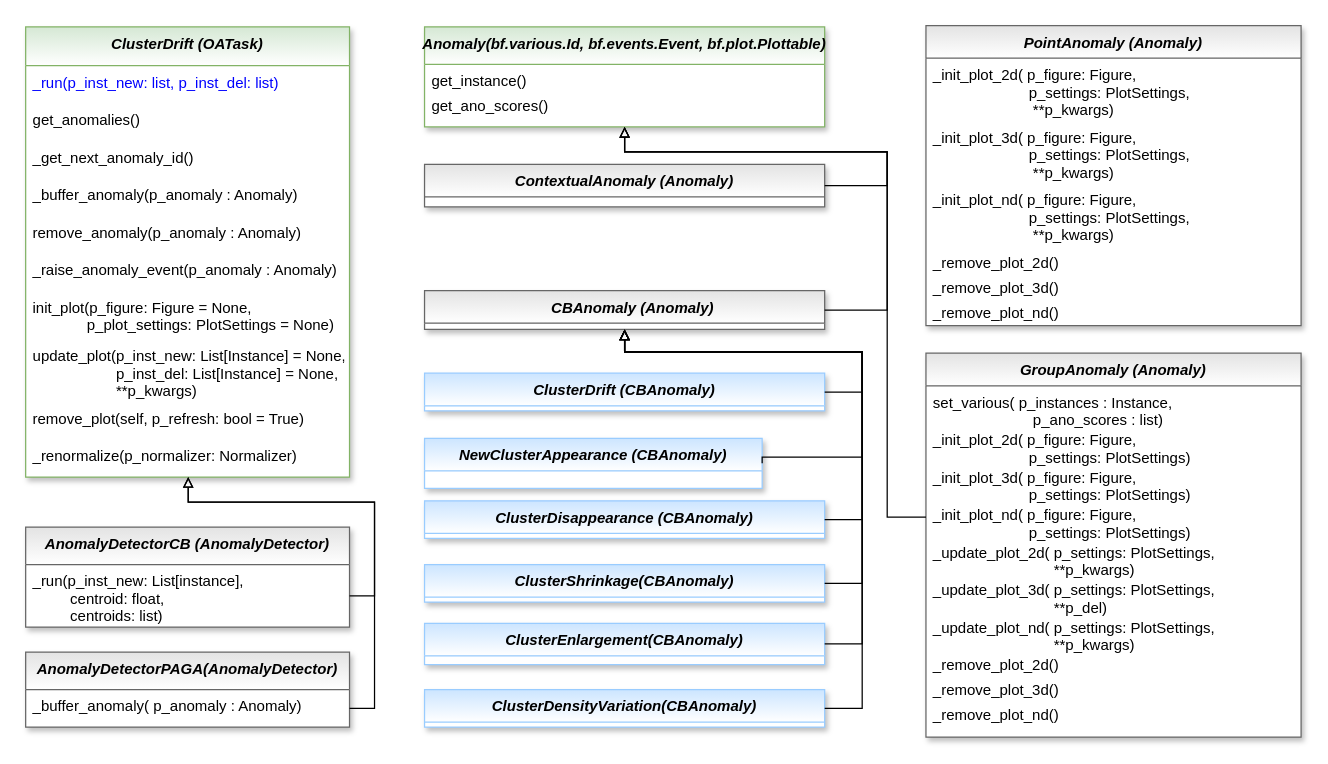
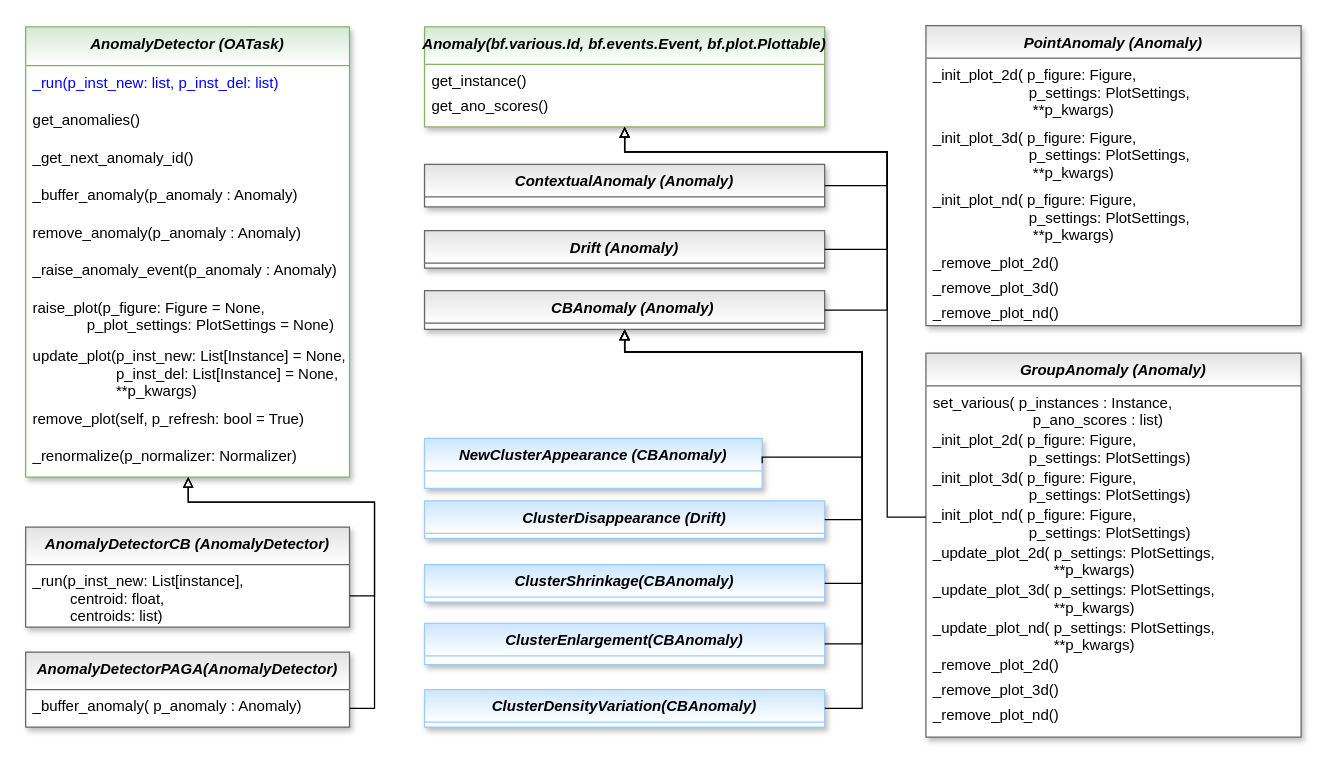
- <mxCell id="2" value="ClusterDrift (OATask)" style="swimlane;fontStyle=3;align=center;verticalAlign=top;childLayout=stackLayout;horizontal=1;startSize=31;horizontalStack=0;resizeParent=1;resizeLast=0;collapsible=1;marginBottom=0;rounded=0;shadow=1;strokeWidth=1;fillColor=#D5E8D4;strokeColor=#82B366;swimlaneFillColor=#ffffff;gradientColor=#ffffff;" parent="1" vertex="1"><mxGeometry x="20" y="21" width="259" height="360" as="geometry"><mxRectangle x="230" y="140" width="160" height="26" as="alternateBounds" /></mxGeometry></mxCell>
+ <mxCell id="2" value="AnomalyDetector (OATask)" style="swimlane;fontStyle=3;align=center;verticalAlign=top;childLayout=stackLayout;horizontal=1;startSize=31;horizontalStack=0;resizeParent=1;resizeLast=0;collapsible=1;marginBottom=0;rounded=0;shadow=1;strokeWidth=1;fillColor=#D5E8D4;strokeColor=#82B366;swimlaneFillColor=#ffffff;gradientColor=#ffffff;" parent="1" vertex="1"><mxGeometry x="20" y="21" width="259" height="360" as="geometry"><mxRectangle x="230" y="140" width="160" height="26" as="alternateBounds" /></mxGeometry></mxCell>
+ <mxCell id="25" value="Drift (Anomaly)" style="swimlane;fontStyle=3;align=center;verticalAlign=top;childLayout=stackLayout;horizontal=1;startSize=26;horizontalStack=0;resizeParent=1;resizeLast=0;collapsible=1;marginBottom=0;rounded=0;shadow=1;strokeWidth=1;fillColor=#E3E3E3;strokeColor=#666666;swimlaneFillColor=#ffffff;gradientColor=#ffffff;" parent="1" vertex="1"><mxGeometry x="339" y="184" width="320" height="30" as="geometry"><mxRectangle x="230" y="140" width="160" height="26" as="alternateBounds" /></mxGeometry></mxCell>
+ <mxCell id="51" style="edgeStyle=orthogonalEdgeStyle;rounded=0;orthogonalLoop=1;jettySize=auto;html=1;fontColor=#0000FF;endArrow=block;endFill=0;entryX=0.5;entryY=1;entryDx=0;entryDy=0;exitX=1;exitY=0.5;exitDx=0;exitDy=0;" edge="1" parent="1" source="25" target="13"><mxGeometry relative="1" as="geometry"><mxPoint x="689.23" y="120" as="targetPoint" /><Array as="points"><mxPoint x="709" y="199" /><mxPoint x="709" y="121" /><mxPoint x="499" y="121" /></Array><mxPoint x="689" y="160" as="sourcePoint" /></mxGeometry></mxCell>
- <mxCell id="9" value="init_plot(p_figure: Figure = None,&#10;             p_plot_settings: PlotSettings = None)" style="text;align=left;verticalAlign=top;spacingLeft=4;spacingRight=4;overflow=hidden;rotatable=0;points=[[0,0.5],[1,0.5]];portConstraint=eastwest;shadow=1;fontColor=#000000;" parent="2" vertex="1"><mxGeometry y="211" width="259" height="39" as="geometry" /></mxCell>
+ <mxCell id="9" value="raise_plot(p_figure: Figure = None,&#10;             p_plot_settings: PlotSettings = None)" style="text;align=left;verticalAlign=top;spacingLeft=4;spacingRight=4;overflow=hidden;rotatable=0;points=[[0,0.5],[1,0.5]];portConstraint=eastwest;shadow=1;fontColor=#000000;" parent="2" vertex="1"><mxGeometry y="211" width="259" height="39" as="geometry" /></mxCell>
- <mxCell id="30" value="ClusterDrift (CBAnomaly)" style="swimlane;fontStyle=3;align=center;verticalAlign=top;childLayout=stackLayout;horizontal=1;startSize=26;horizontalStack=0;resizeParent=1;resizeLast=0;collapsible=1;marginBottom=0;rounded=0;shadow=1;strokeWidth=1;fillColor=#CCE5FF;strokeColor=#99CCFF;swimlaneFillColor=#ffffff;gradientColor=#ffffff;" parent="1" vertex="1"><mxGeometry x="339" y="298" width="320" height="30" as="geometry"><mxRectangle x="230" y="140" width="160" height="26" as="alternateBounds" /></mxGeometry></mxCell>
- <mxCell id="58" style="edgeStyle=orthogonalEdgeStyle;rounded=0;orthogonalLoop=1;jettySize=auto;html=1;fontColor=#0000FF;endArrow=block;endFill=0;entryX=0.5;entryY=1;entryDx=0;entryDy=0;exitX=1;exitY=0.5;exitDx=0;exitDy=0;" edge="1" parent="1" source="30" target="29"><mxGeometry relative="1" as="geometry"><mxPoint x="509" y="273" as="targetPoint" /><Array as="points"><mxPoint x="689" y="313" /><mxPoint x="689" y="281" /><mxPoint x="499" y="281" /></Array><mxPoint x="669" y="375" as="sourcePoint" /></mxGeometry></mxCell>
- <mxCell id="33" value="ClusterDisappearance (CBAnomaly)" style="swimlane;fontStyle=3;align=center;verticalAlign=top;childLayout=stackLayout;horizontal=1;startSize=26;horizontalStack=0;resizeParent=1;resizeLast=0;collapsible=1;marginBottom=0;rounded=0;shadow=1;strokeWidth=1;fillColor=#CCE5FF;strokeColor=#99CCFF;swimlaneFillColor=#ffffff;gradientColor=#ffffff;" parent="1" vertex="1"><mxGeometry x="339" y="400" width="320" height="30" as="geometry"><mxRectangle x="230" y="140" width="160" height="26" as="alternateBounds" /></mxGeometry></mxCell>
+ <mxCell id="33" value="ClusterDisappearance (Drift)" style="swimlane;fontStyle=3;align=center;verticalAlign=top;childLayout=stackLayout;horizontal=1;startSize=26;horizontalStack=0;resizeParent=1;resizeLast=0;collapsible=1;marginBottom=0;rounded=0;shadow=1;strokeWidth=1;fillColor=#CCE5FF;strokeColor=#99CCFF;swimlaneFillColor=#ffffff;gradientColor=#ffffff;" parent="1" vertex="1"><mxGeometry x="339" y="400" width="320" height="30" as="geometry"><mxRectangle x="230" y="140" width="160" height="26" as="alternateBounds" /></mxGeometry></mxCell>
- <mxCell id="42" value="_update_plot_3d( p_settings: PlotSettings,&#10;                             **p_del)" style="text;align=left;verticalAlign=top;spacingLeft=4;spacingRight=4;overflow=hidden;rotatable=0;points=[[0,0.5],[1,0.5]];portConstraint=eastwest;" parent="36" vertex="1"><mxGeometry y="176" width="300" height="30" as="geometry" /></mxCell>
+ <mxCell id="42" value="_update_plot_3d( p_settings: PlotSettings,&#10;                             **p_kwargs)" style="text;align=left;verticalAlign=top;spacingLeft=4;spacingRight=4;overflow=hidden;rotatable=0;points=[[0,0.5],[1,0.5]];portConstraint=eastwest;" parent="36" vertex="1"><mxGeometry y="176" width="300" height="30" as="geometry" /></mxCell>
